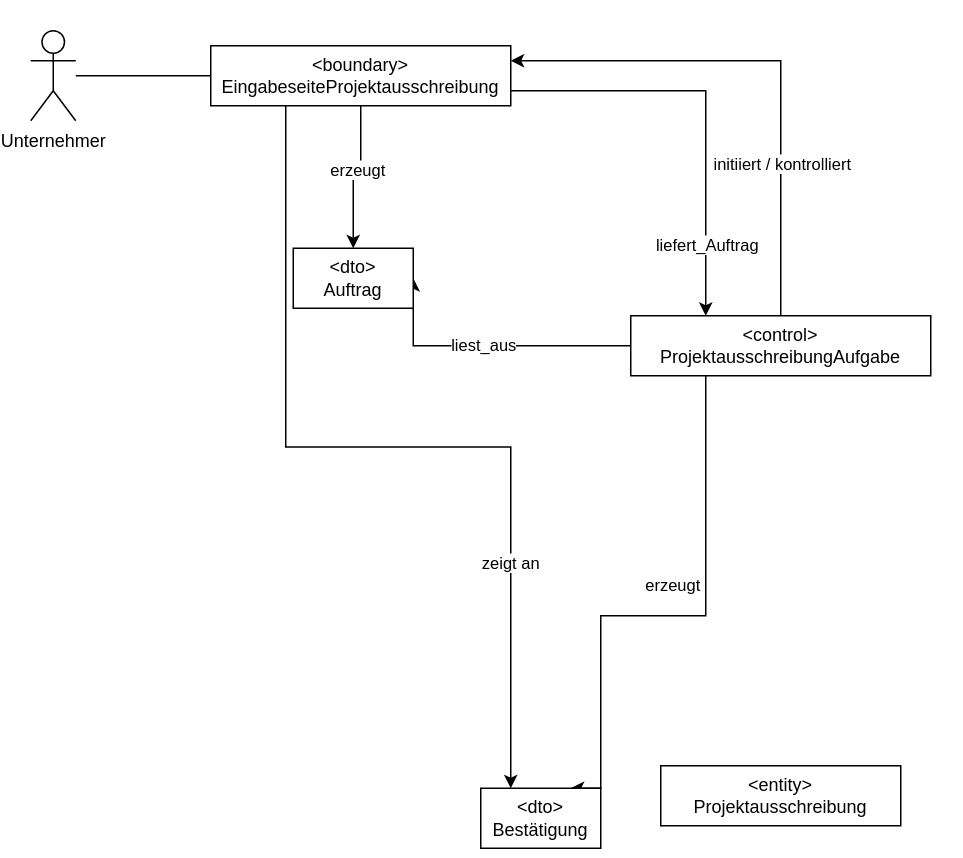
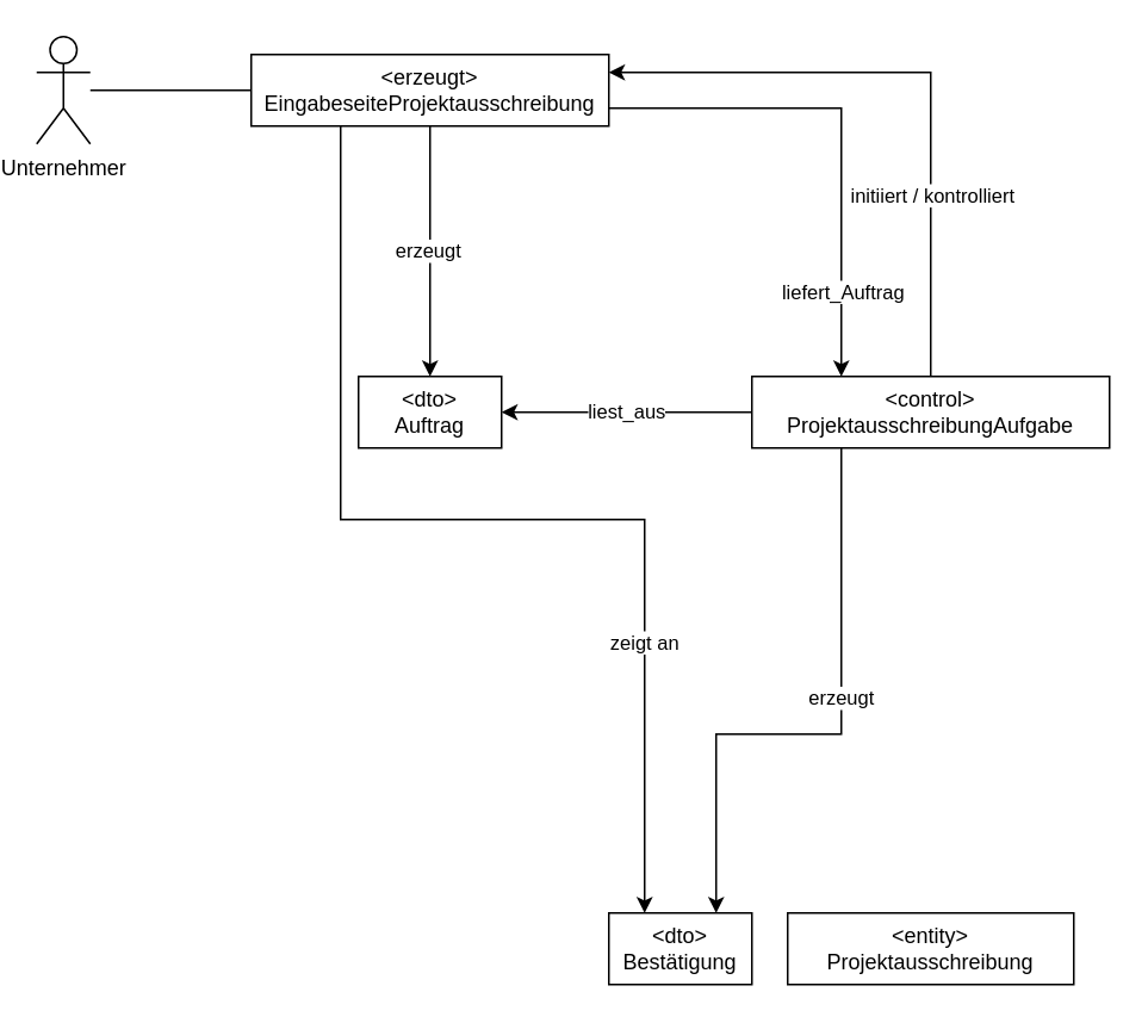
- <mxCell id="6" value="&amp;lt;boundary&amp;gt;&lt;br&gt;EingabeseiteProjektausschreibung" style="html=1;whiteSpace=wrap;" parent="1" vertex="1"><mxGeometry x="140" y="30" width="200" height="40" as="geometry" /></mxCell>
+ <mxCell id="6" value="&amp;lt;erzeugt&amp;gt;&lt;br&gt;EingabeseiteProjektausschreibung" style="html=1;whiteSpace=wrap;" parent="1" vertex="1"><mxGeometry x="140" y="30" width="200" height="40" as="geometry" /></mxCell>
- <mxCell id="14" value="&amp;lt;dto&amp;gt;&lt;br&gt;Auftrag" style="html=1;whiteSpace=wrap;" parent="1" vertex="1"><mxGeometry x="195" y="165" width="80" height="40" as="geometry" /></mxCell>
+ <mxCell id="14" value="&amp;lt;dto&amp;gt;&lt;br&gt;Auftrag" style="html=1;whiteSpace=wrap;" parent="1" vertex="1"><mxGeometry x="200" y="210" width="80" height="40" as="geometry" /></mxCell>
- <mxCell id="18" value="&amp;lt;dto&amp;gt;&lt;br&gt;Bestätigung" style="html=1;whiteSpace=wrap;" parent="1" vertex="1"><mxGeometry x="320" y="525" width="80" height="40" as="geometry" /></mxCell>
+ <mxCell id="18" value="&amp;lt;dto&amp;gt;&lt;br&gt;Bestätigung" style="html=1;whiteSpace=wrap;" parent="1" vertex="1"><mxGeometry x="340" y="510" width="80" height="40" as="geometry" /></mxCell>
